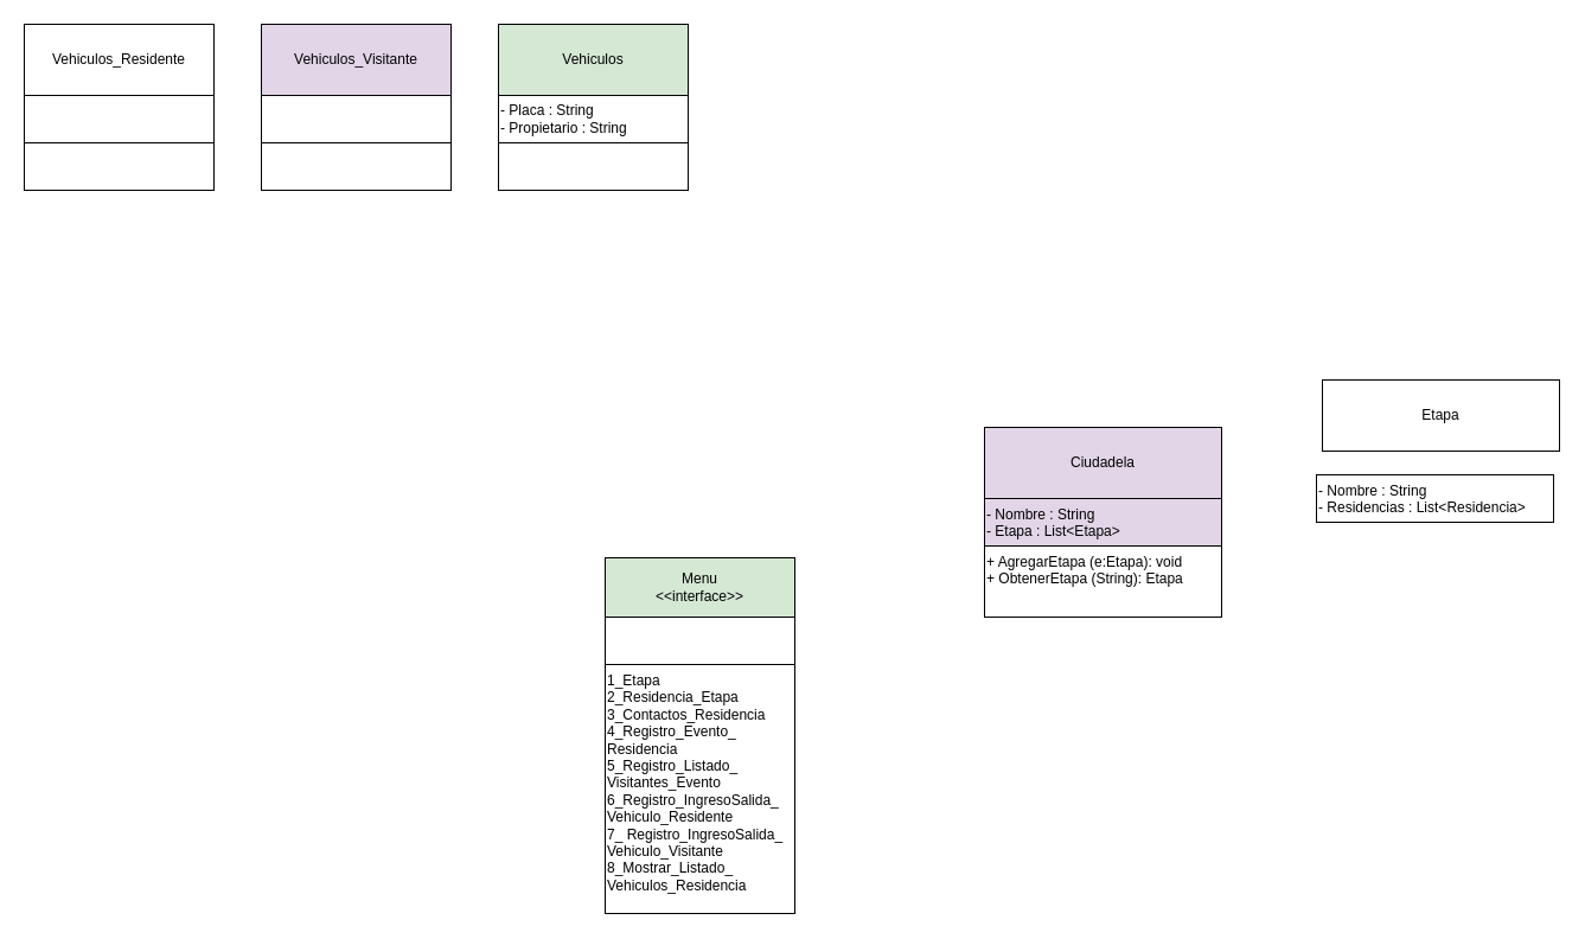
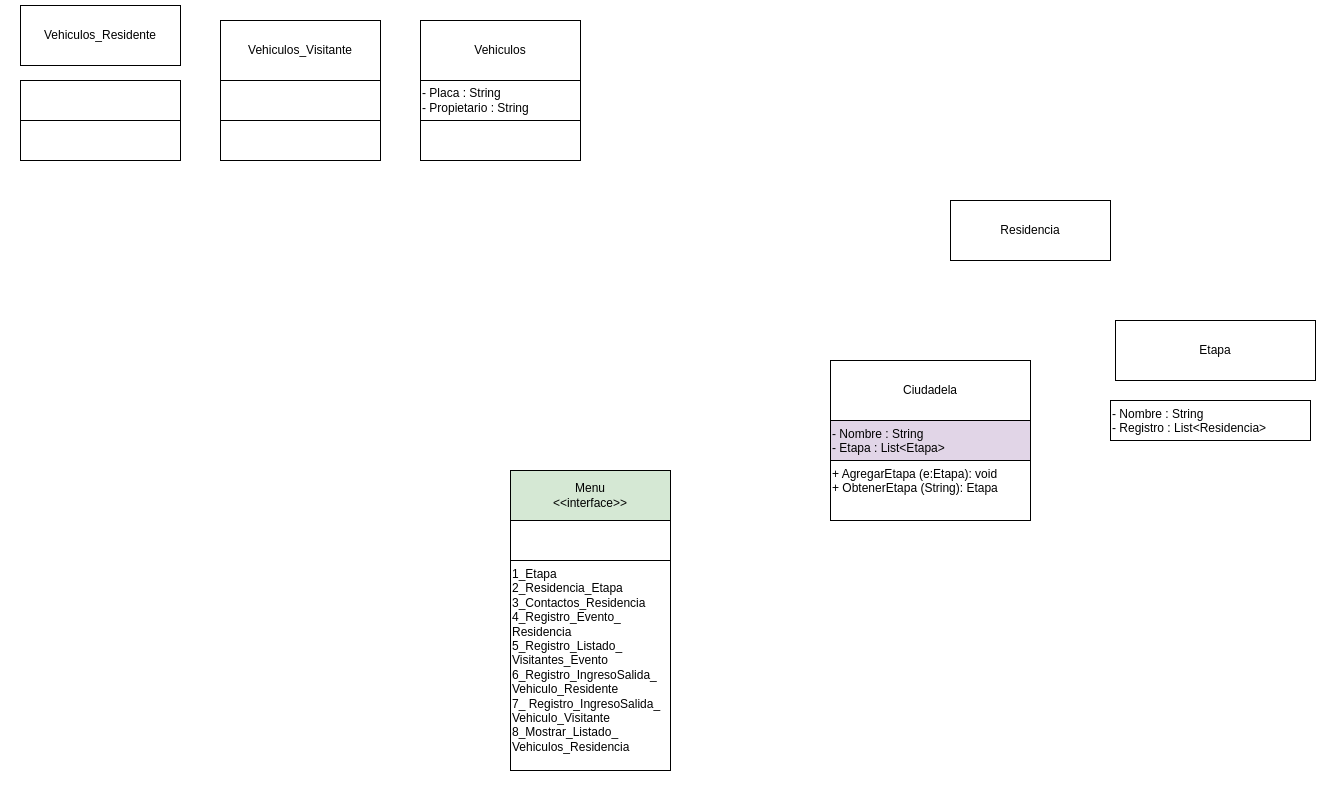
- <mxCell id="3" value="Vehiculos_Residente" style="rounded=0;whiteSpace=wrap;html=1;" parent="1" vertex="1"><mxGeometry x="20" y="20" width="160" height="60" as="geometry" /></mxCell>
+ <mxCell id="3" value="Vehiculos_Residente" style="rounded=0;whiteSpace=wrap;html=1;" parent="1" vertex="1"><mxGeometry x="20" y="5" width="160" height="60" as="geometry" /></mxCell>
- <mxCell id="6" value="Vehiculos_Visitante" style="rounded=0;whiteSpace=wrap;html=1;fillColor=#e1d5e7;" parent="1" vertex="1"><mxGeometry x="220" y="20" width="160" height="60" as="geometry" /></mxCell>
+ <mxCell id="6" value="Vehiculos_Visitante" style="rounded=0;whiteSpace=wrap;html=1;" parent="1" vertex="1"><mxGeometry x="220" y="20" width="160" height="60" as="geometry" /></mxCell>
- <mxCell id="17" value="Vehiculos" style="rounded=0;whiteSpace=wrap;html=1;fillColor=#d5e8d4;" vertex="1" parent="1"><mxGeometry x="420" y="20" width="160" height="60" as="geometry" /></mxCell>
+ <mxCell id="17" value="Vehiculos" style="rounded=0;whiteSpace=wrap;html=1;" vertex="1" parent="1"><mxGeometry x="420" y="20" width="160" height="60" as="geometry" /></mxCell>
+ <mxCell id="8" value="Residencia" style="rounded=0;whiteSpace=wrap;html=1;" parent="1" vertex="1"><mxGeometry x="950" y="200" width="160" height="60" as="geometry" /></mxCell>
- <mxCell id="9" value="Ciudadela" style="rounded=0;whiteSpace=wrap;html=1;fillColor=#e1d5e7;" vertex="1" parent="1"><mxGeometry x="830" y="360" width="200" height="60" as="geometry" /></mxCell>
+ <mxCell id="9" value="Ciudadela" style="rounded=0;whiteSpace=wrap;html=1;" vertex="1" parent="1"><mxGeometry x="830" y="360" width="200" height="60" as="geometry" /></mxCell>
- <mxCell id="16" value="- Nombre : String&lt;div&gt;- Residencias : List&amp;lt;Residencia&amp;gt;&lt;/div&gt;" style="rounded=0;whiteSpace=wrap;html=1;align=left;verticalAlign=top;" vertex="1" parent="1"><mxGeometry x="1110" y="400" width="200" height="40" as="geometry" /></mxCell>
+ <mxCell id="16" value="- Nombre : String&lt;div&gt;- Registro : List&amp;lt;Residencia&amp;gt;&lt;/div&gt;" style="rounded=0;whiteSpace=wrap;html=1;align=left;verticalAlign=top;" vertex="1" parent="1"><mxGeometry x="1110" y="400" width="200" height="40" as="geometry" /></mxCell>
